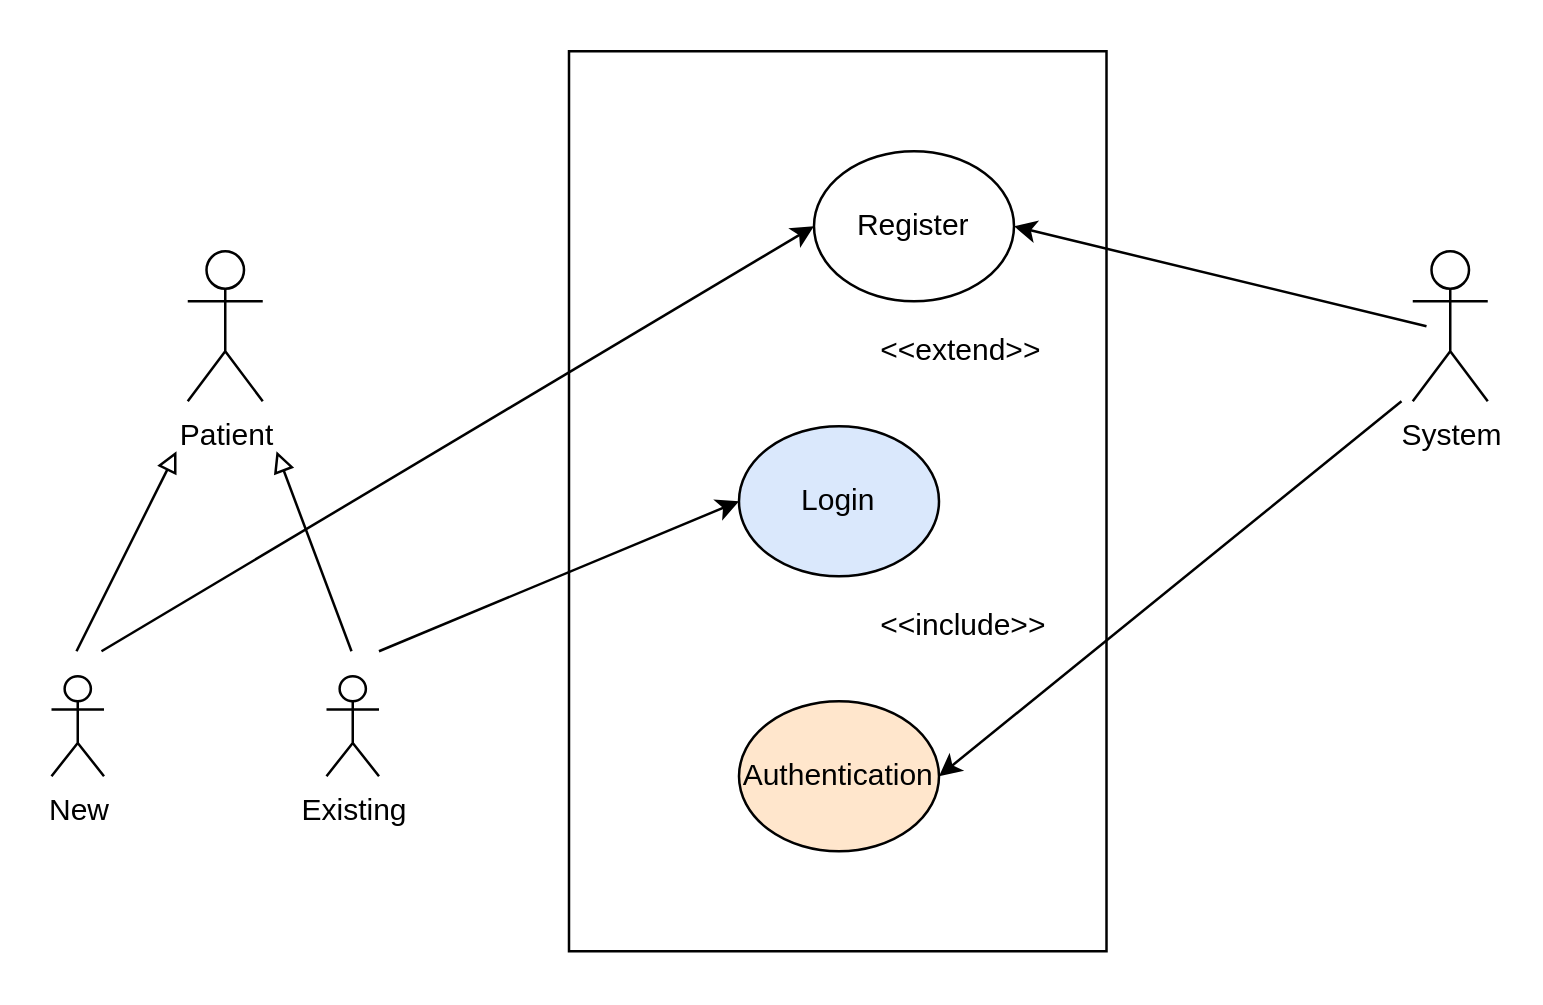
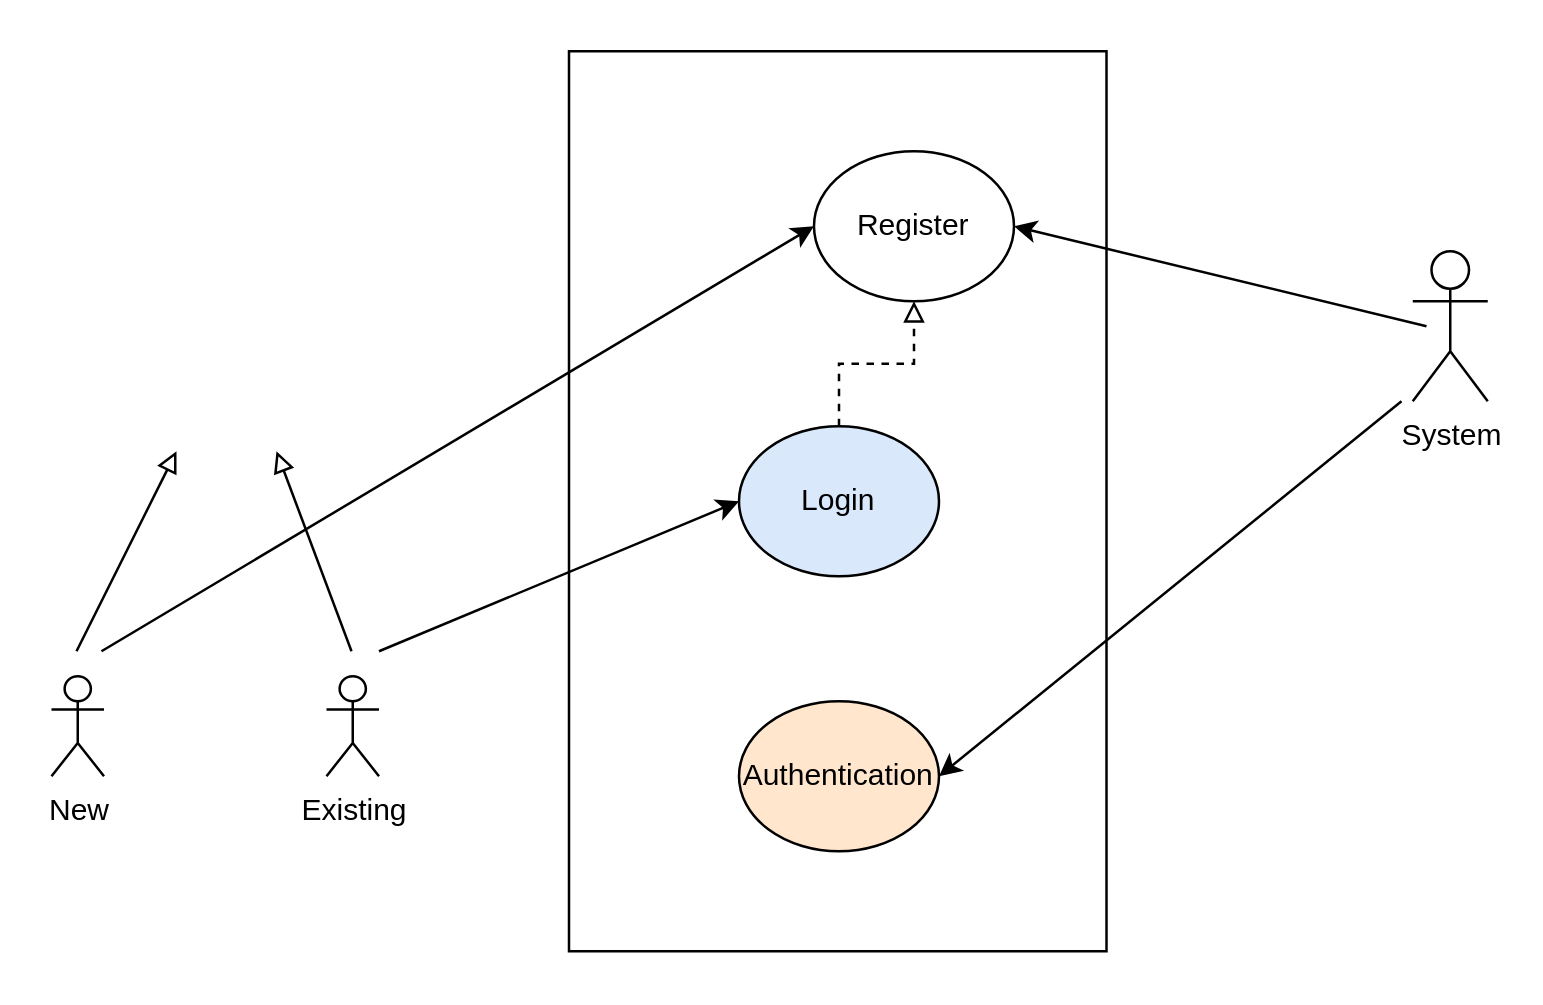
- <mxCell id="2" value="Patient" style="shape=umlActor;verticalLabelPosition=bottom;labelBackgroundColor=#ffffff;verticalAlign=top;html=1;" vertex="1" parent="1"><mxGeometry x="74.5" y="100" width="30" height="60" as="geometry" /></mxCell>
- <mxCell id="13" value="&amp;lt;&amp;lt;extend&amp;gt;&amp;gt;" style="text;html=1;resizable=0;points=[];autosize=1;align=left;verticalAlign=top;spacingTop=-4;" vertex="1" parent="1"><mxGeometry x="350" y="130" width="80" height="20" as="geometry" /></mxCell>
+ <mxCell id="7" value="" style="edgeStyle=orthogonalEdgeStyle;rounded=0;orthogonalLoop=1;jettySize=auto;html=1;dashed=1;endArrow=block;endFill=0;" edge="1" parent="1" source="8" target="6"><mxGeometry relative="1" as="geometry" /></mxCell>
- <mxCell id="15" value="&amp;lt;&amp;lt;include&amp;gt;&amp;gt;" style="text;html=1;resizable=0;points=[];autosize=1;align=left;verticalAlign=top;spacingTop=-4;" vertex="1" parent="1"><mxGeometry x="350" y="240" width="80" height="20" as="geometry" /></mxCell>
